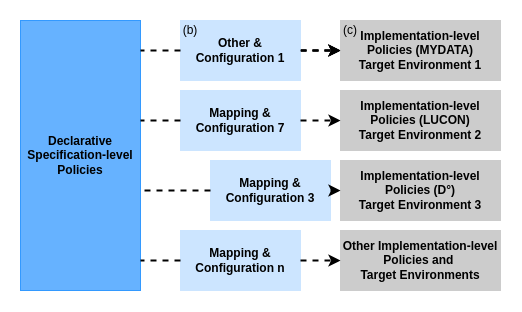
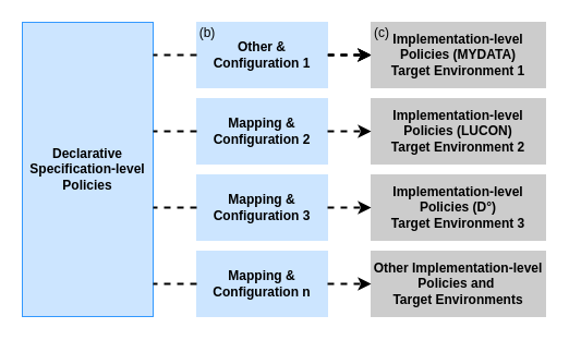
- <mxCell id="6" value="&lt;b&gt;Mapping &amp;amp; Configuration 7&lt;/b&gt;" style="rounded=0;whiteSpace=wrap;html=1;fillColor=#CCE5FF;strokeColor=#CCE5FF;" parent="1" vertex="1"><mxGeometry x="180" y="90" width="120" height="60" as="geometry" /></mxCell>
+ <mxCell id="6" value="&lt;b&gt;Mapping &amp;amp; Configuration 2&lt;/b&gt;" style="rounded=0;whiteSpace=wrap;html=1;fillColor=#CCE5FF;strokeColor=#CCE5FF;" parent="1" vertex="1"><mxGeometry x="180" y="90" width="120" height="60" as="geometry" /></mxCell>
- <mxCell id="10" value="&lt;font style=&quot;font-size: 12px&quot;&gt;&lt;b&gt;Declarative Specification-level Policies&lt;/b&gt;&lt;/font&gt;" style="rounded=0;whiteSpace=wrap;html=1;fillColor=#66B2FF;strokeColor=#3399FF;" parent="1" vertex="1"><mxGeometry x="20" y="20" width="120" height="270" as="geometry" /></mxCell>
+ <mxCell id="10" value="&lt;font style=&quot;font-size: 12px&quot;&gt;&lt;b&gt;Declarative Specification-level Policies&lt;/b&gt;&lt;/font&gt;" style="rounded=0;whiteSpace=wrap;html=1;fillColor=#cce5ff;strokeColor=#3399FF;" parent="1" vertex="1"><mxGeometry x="20" y="20" width="120" height="270" as="geometry" /></mxCell>
- <mxCell id="5" value="&lt;b&gt;Mapping &amp;amp; Configuration 3&lt;/b&gt;" style="rounded=0;whiteSpace=wrap;html=1;fillColor=#CCE5FF;strokeColor=#CCE5FF;" parent="1" vertex="1"><mxGeometry x="210" y="160" width="120" height="60" as="geometry" /></mxCell>
+ <mxCell id="5" value="&lt;b&gt;Mapping &amp;amp; Configuration 3&lt;/b&gt;" style="rounded=0;whiteSpace=wrap;html=1;fillColor=#CCE5FF;strokeColor=#CCE5FF;" parent="1" vertex="1"><mxGeometry x="180" y="160" width="120" height="60" as="geometry" /></mxCell>
